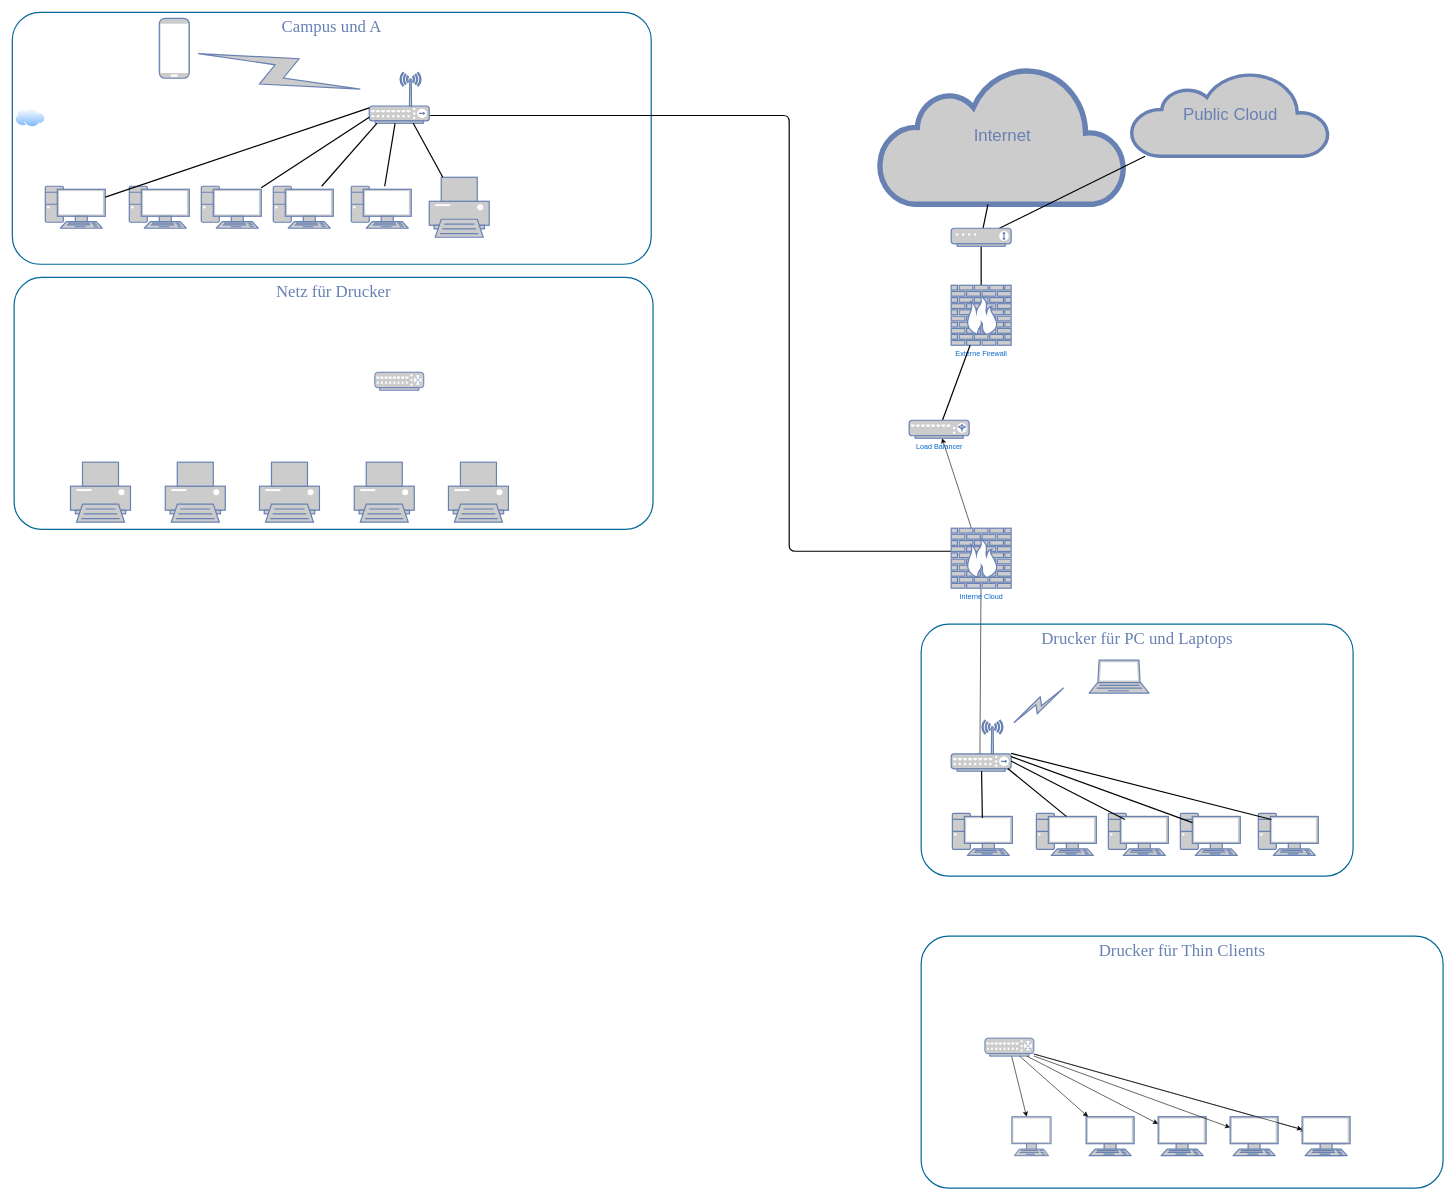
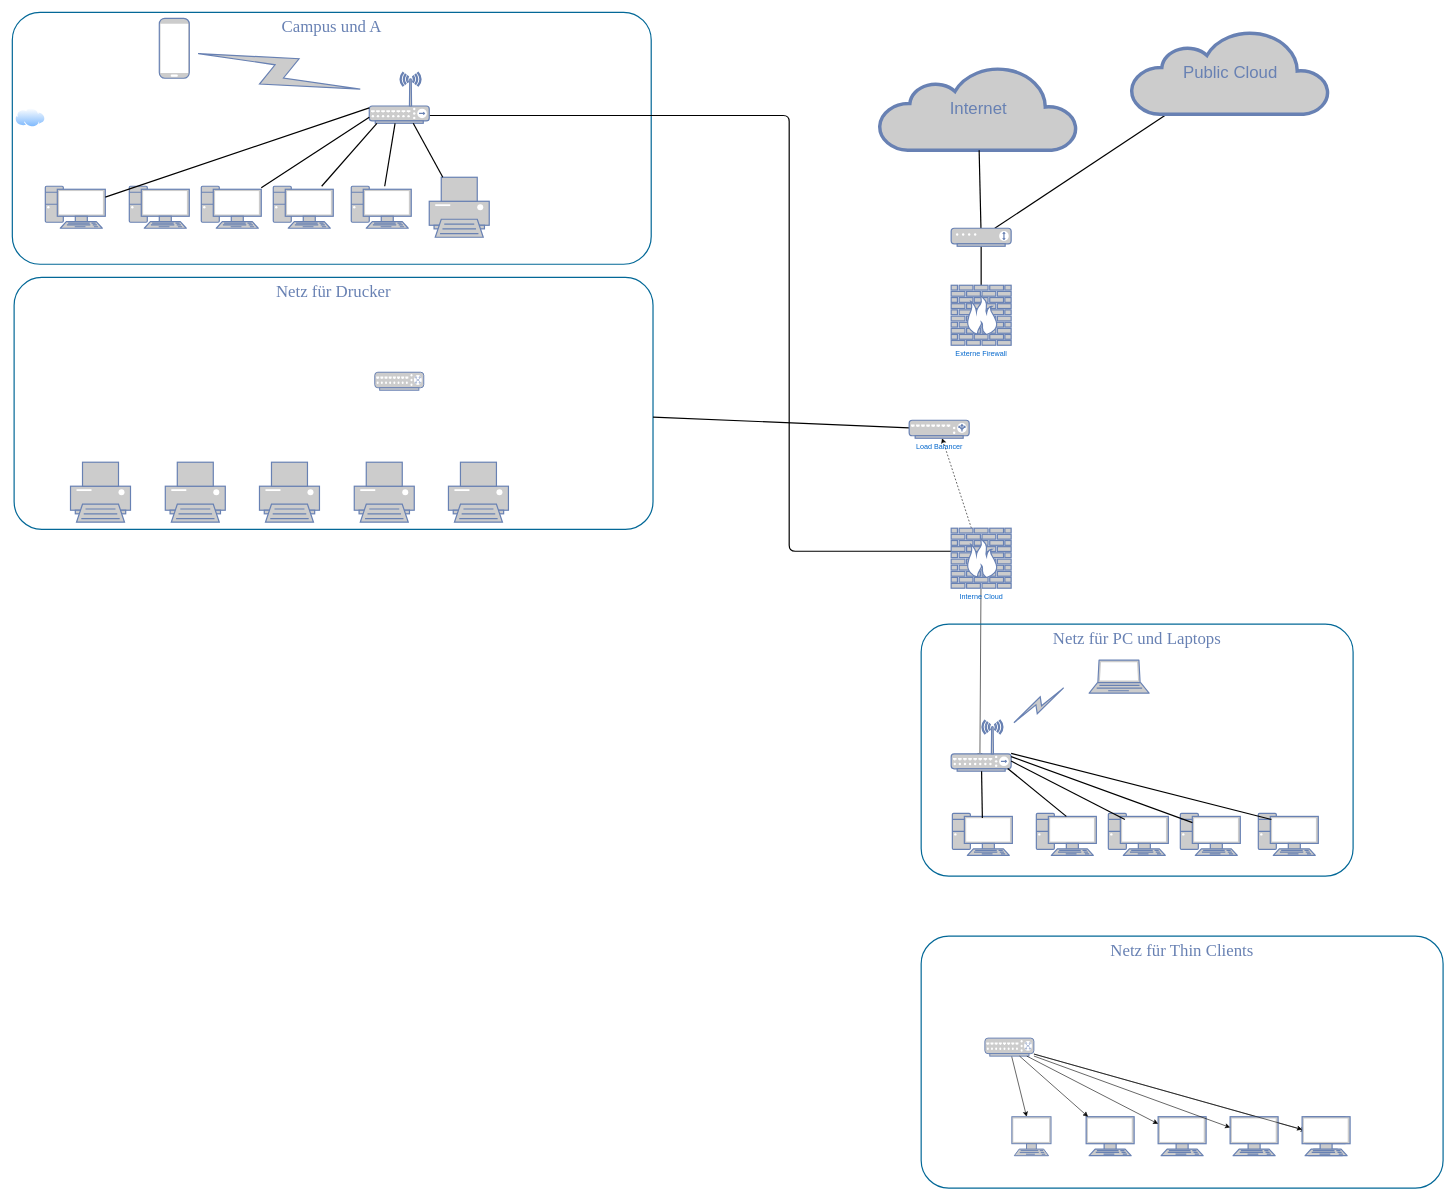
- <mxCell id="33" value="Public Cloud" style="html=1;fillColor=#CCCCCC;strokeColor=#6881B3;gradientColor=none;gradientDirection=north;strokeWidth=2;shape=mxgraph.networks.cloud;fontColor=#6881B3;rounded=0;shadow=0;comic=0;align=center;fontSize=28;" vertex="1" parent="1"><mxGeometry x="1885" y="120" width="330" height="140" as="geometry" /></mxCell>
+ <mxCell id="33" value="Public Cloud" style="html=1;fillColor=#CCCCCC;strokeColor=#6881B3;gradientColor=none;gradientDirection=north;strokeWidth=2;shape=mxgraph.networks.cloud;fontColor=#6881B3;rounded=0;shadow=0;comic=0;align=center;fontSize=28;" vertex="1" parent="1"><mxGeometry x="1885" y="50" width="330" height="140" as="geometry" /></mxCell>
- <mxCell id="30" value="Internet" style="html=1;fillColor=#CCCCCC;strokeColor=#6881B3;gradientColor=none;gradientDirection=north;strokeWidth=2;shape=mxgraph.networks.cloud;fontColor=#6881B3;rounded=0;shadow=0;comic=0;align=center;fontSize=28;" vertex="1" parent="1"><mxGeometry x="1465" y="110" width="410" height="230" as="geometry" /></mxCell>
+ <mxCell id="30" value="Internet" style="html=1;fillColor=#CCCCCC;strokeColor=#6881B3;gradientColor=none;gradientDirection=north;strokeWidth=2;shape=mxgraph.networks.cloud;fontColor=#6881B3;rounded=0;shadow=0;comic=0;align=center;fontSize=28;" vertex="1" parent="1"><mxGeometry x="1465" y="110" width="330" height="140" as="geometry" /></mxCell>
- <mxCell id="15" style="edgeStyle=none;html=1;labelBackgroundColor=none;endArrow=none;endFill=0;strokeWidth=2;fontFamily=Verdana;fontSize=15;fontColor=#036897;" edge="1" parent="1" source="37" target="13"><mxGeometry relative="1" as="geometry"><mxPoint x="1495" y="917" as="targetPoint" /><mxPoint x="1635" y="730" as="sourcePoint" /></mxGeometry></mxCell>
+ <mxCell id="15" style="edgeStyle=none;html=1;labelBackgroundColor=none;endArrow=none;endFill=0;strokeWidth=2;fontFamily=Verdana;fontSize=15;fontColor=#036897;" edge="1" parent="1" source="37" target="11"><mxGeometry relative="1" as="geometry"><mxPoint x="1495" y="917" as="targetPoint" /><mxPoint x="1635" y="730" as="sourcePoint" /></mxGeometry></mxCell>
- <mxCell id="34" style="rounded=0;orthogonalLoop=1;jettySize=auto;html=1;" edge="1" parent="1" source="36" target="37"><mxGeometry relative="1" as="geometry" /></mxCell>
+ <mxCell id="34" style="rounded=0;orthogonalLoop=1;jettySize=auto;html=1;dashed=1;" edge="1" parent="1" source="36" target="37"><mxGeometry relative="1" as="geometry" /></mxCell>
- <mxCell id="39" value="Drucker für PC und Laptops" style="rounded=1;whiteSpace=wrap;html=1;shadow=0;comic=0;strokeColor=#036897;strokeWidth=2;fillColor=none;fontFamily=Verdana;fontSize=28;fontColor=#6881B3;align=center;arcSize=11;verticalAlign=top;" vertex="1" parent="38"><mxGeometry width="720" height="420" as="geometry" /></mxCell>
+ <mxCell id="39" value="Netz für PC und Laptops" style="rounded=1;whiteSpace=wrap;html=1;shadow=0;comic=0;strokeColor=#036897;strokeWidth=2;fillColor=none;fontFamily=Verdana;fontSize=28;fontColor=#6881B3;align=center;arcSize=11;verticalAlign=top;" vertex="1" parent="38"><mxGeometry width="720" height="420" as="geometry" /></mxCell>
- <mxCell id="3" value="Drucker für Thin Clients" style="rounded=1;whiteSpace=wrap;html=1;shadow=0;comic=0;strokeColor=#036897;strokeWidth=2;fillColor=none;fontFamily=Verdana;fontSize=28;fontColor=#6881B3;align=center;arcSize=11;verticalAlign=top;" vertex="1" parent="2"><mxGeometry width="870" height="420" as="geometry" /></mxCell>
+ <mxCell id="3" value="Netz für Thin Clients" style="rounded=1;whiteSpace=wrap;html=1;shadow=0;comic=0;strokeColor=#036897;strokeWidth=2;fillColor=none;fontFamily=Verdana;fontSize=28;fontColor=#6881B3;align=center;arcSize=11;verticalAlign=top;" vertex="1" parent="2"><mxGeometry width="870" height="420" as="geometry" /></mxCell>
